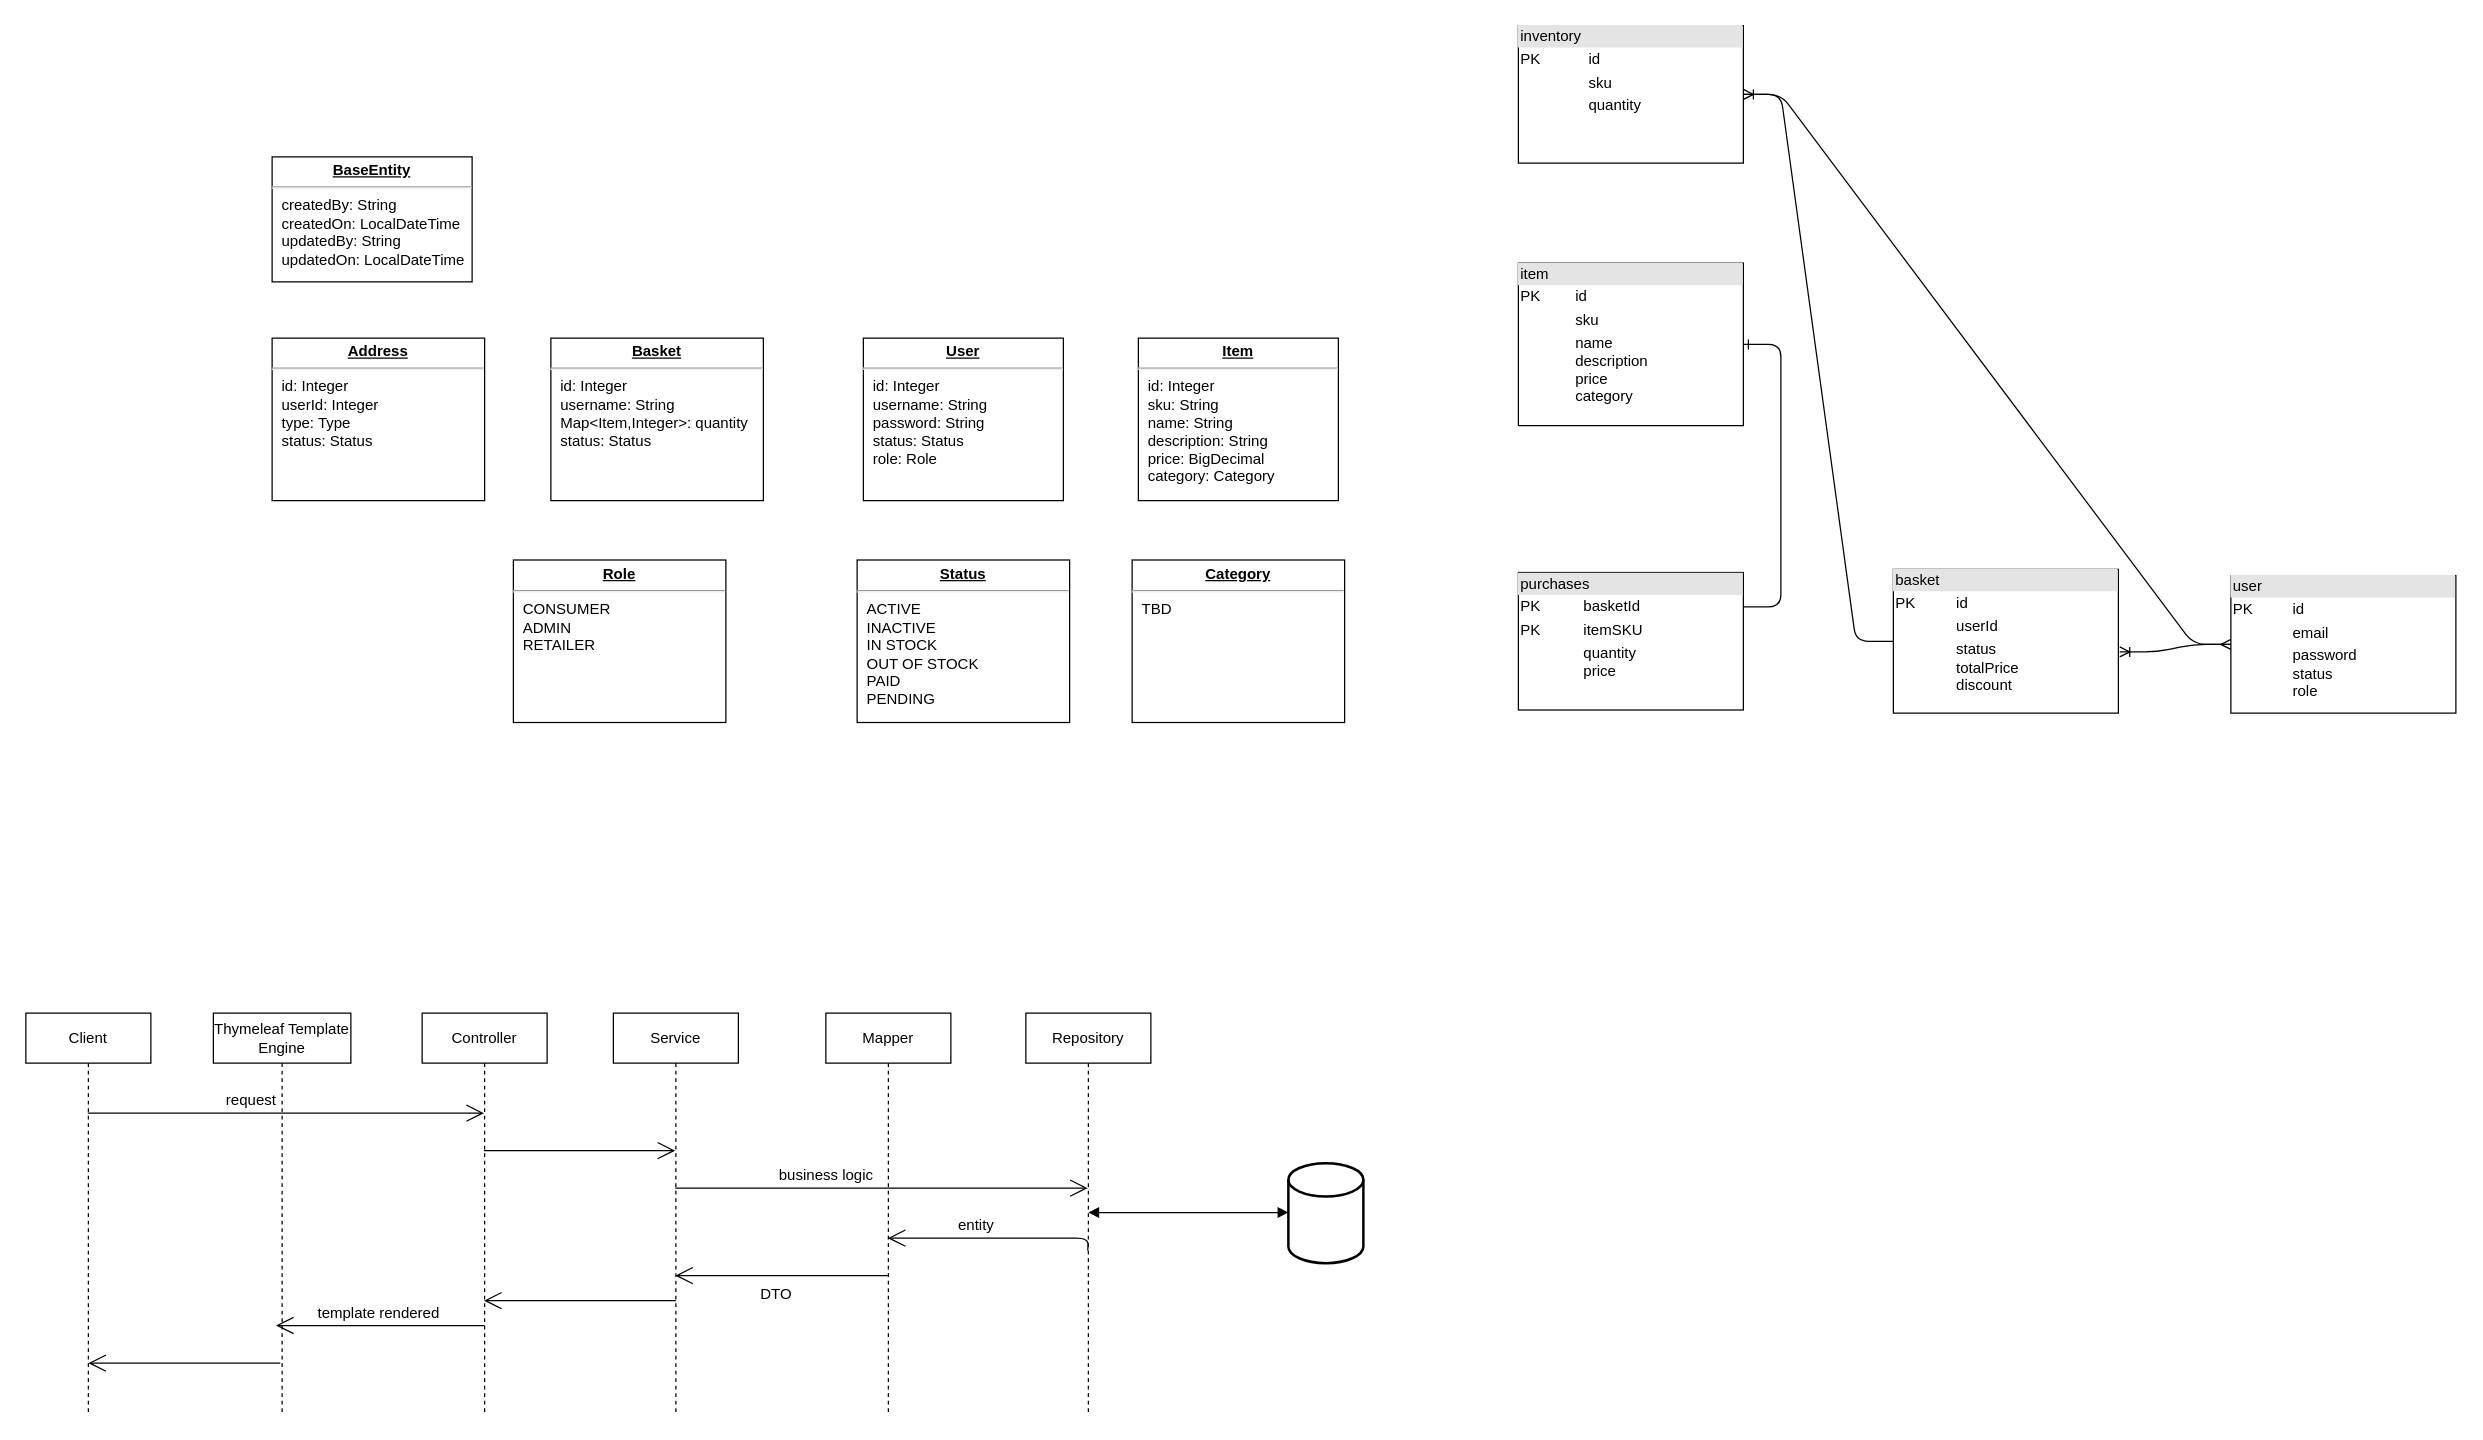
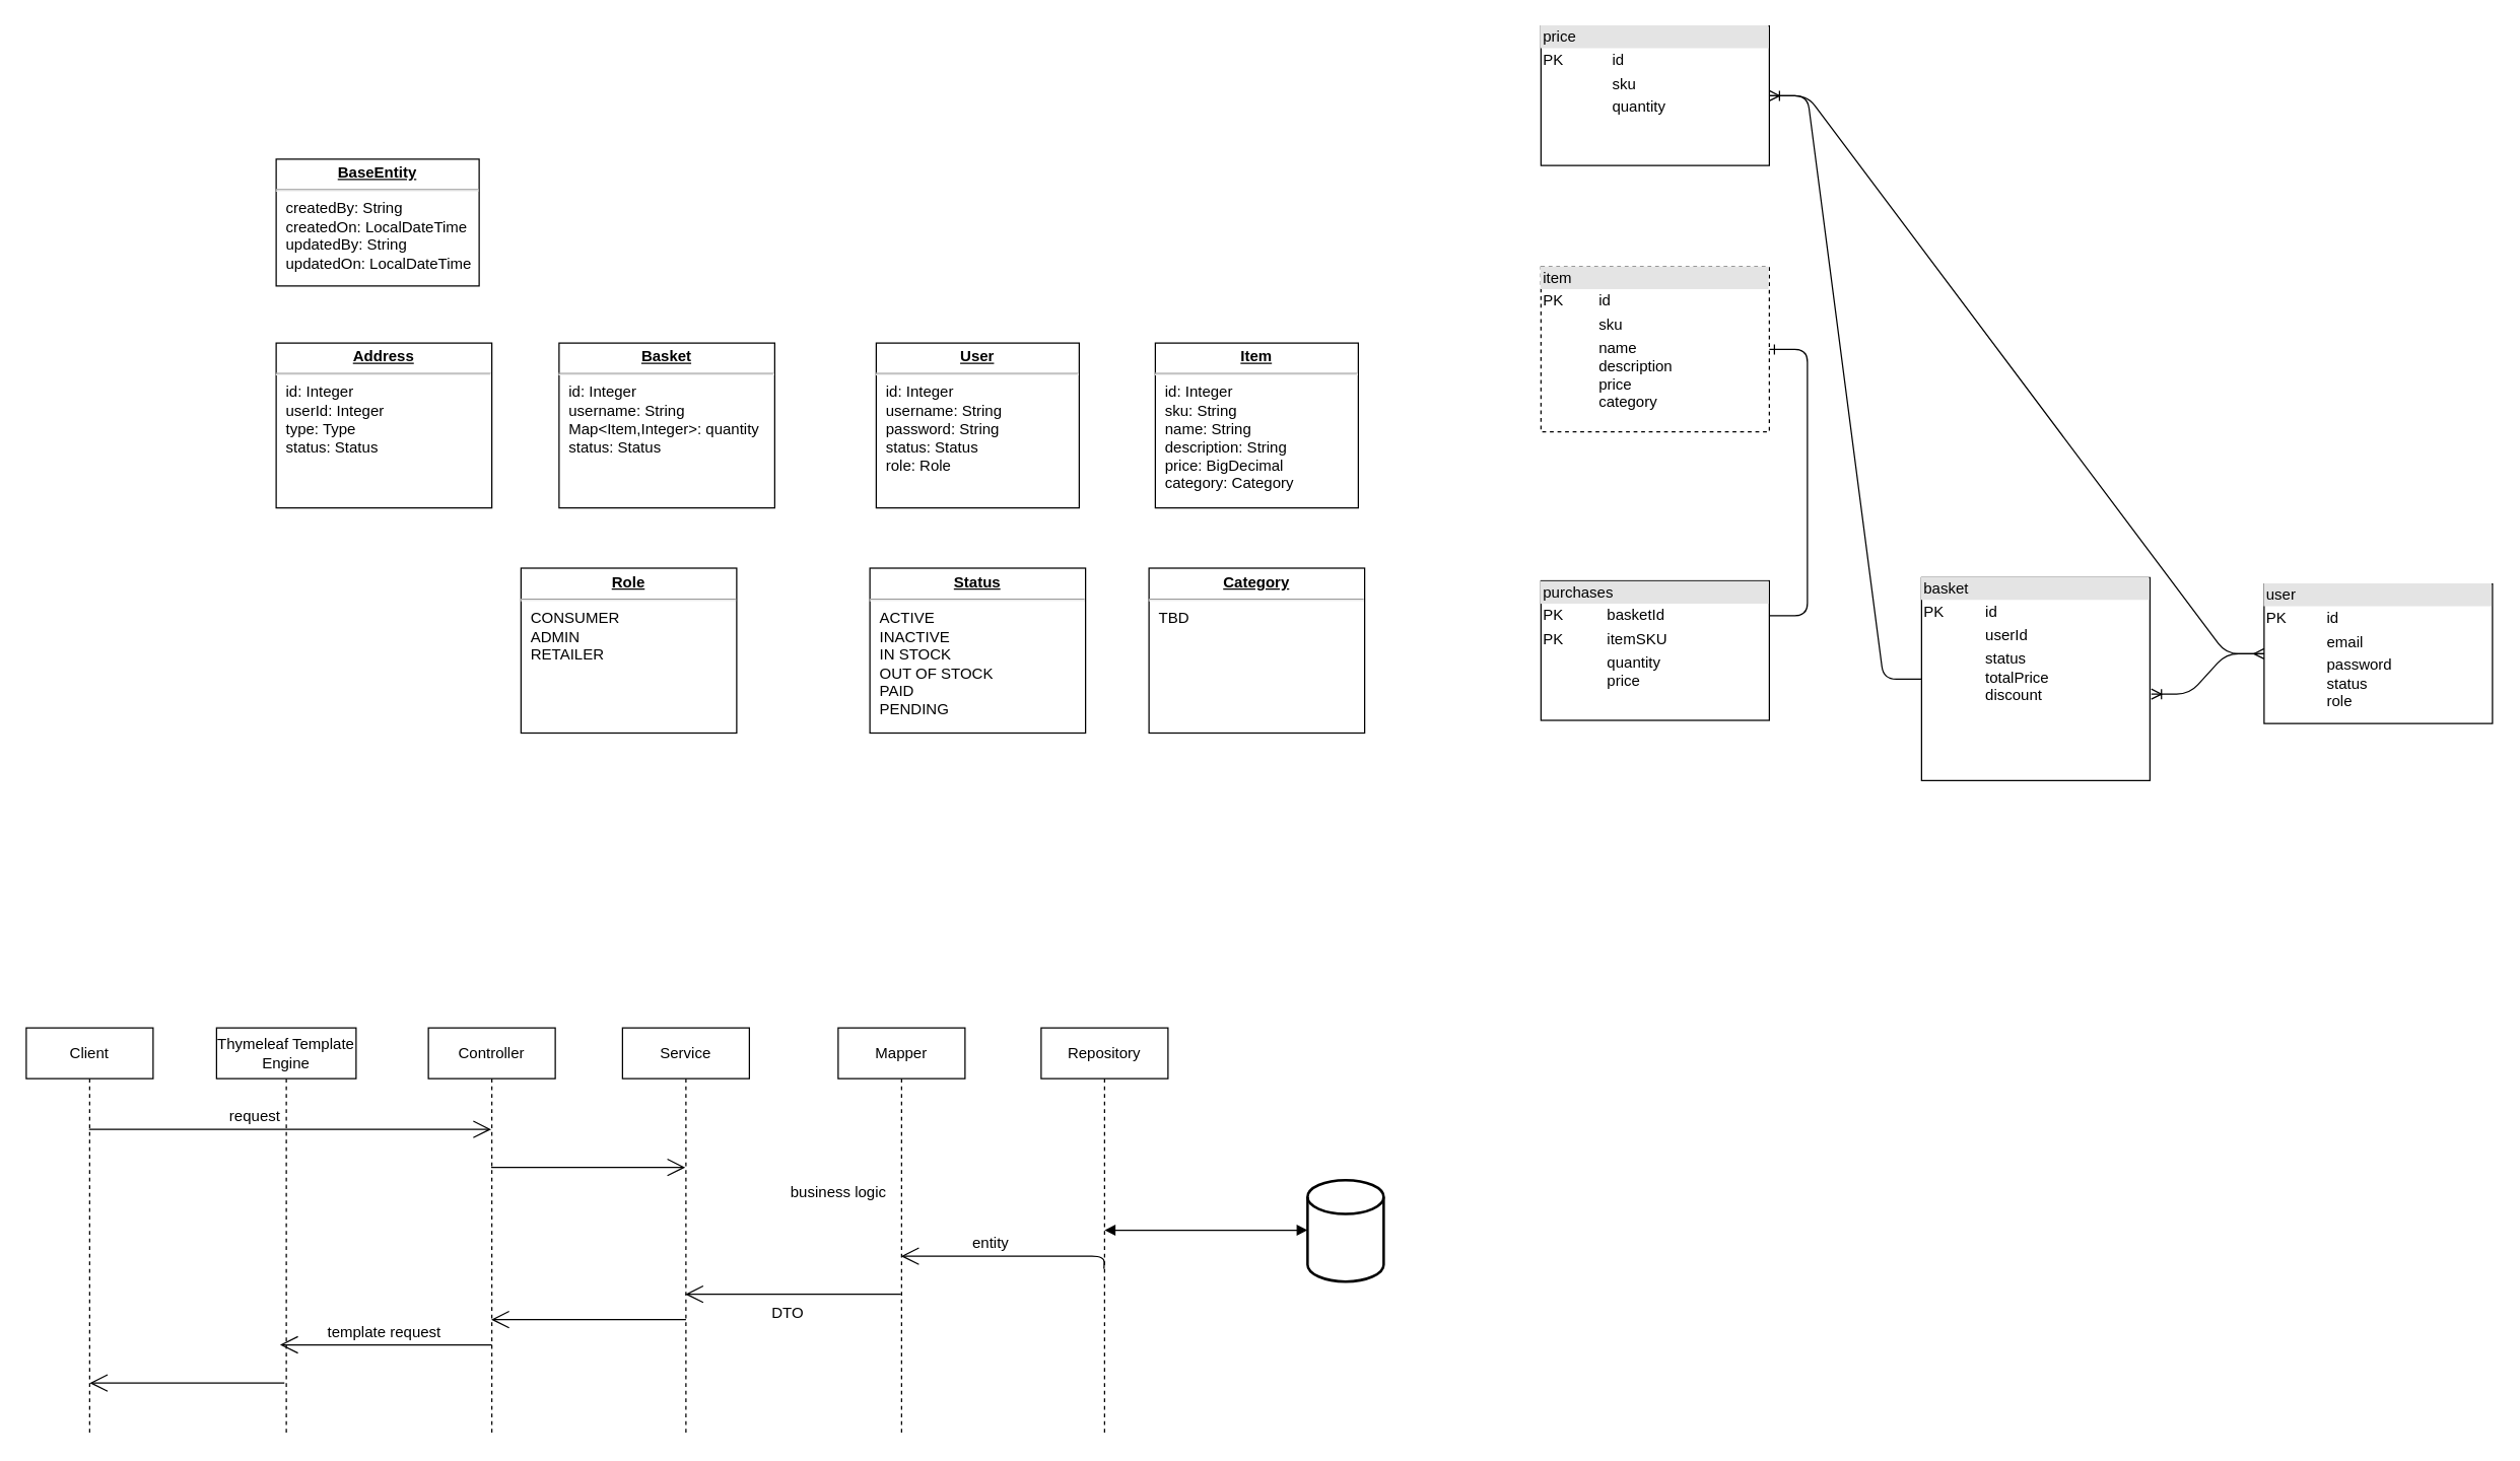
- <mxCell id="17" value="&lt;div style=&quot;box-sizing: border-box ; width: 100% ; background: #e4e4e4 ; padding: 2px&quot;&gt;inventory&lt;/div&gt;&lt;table style=&quot;width: 100% ; font-size: 1em&quot; cellpadding=&quot;2&quot; cellspacing=&quot;0&quot;&gt;&lt;tbody&gt;&lt;tr&gt;&lt;td&gt;PK&lt;/td&gt;&lt;td&gt;id&lt;/td&gt;&lt;/tr&gt;&lt;tr&gt;&lt;td&gt;&lt;br&gt;&lt;/td&gt;&lt;td&gt;sku&lt;/td&gt;&lt;/tr&gt;&lt;tr&gt;&lt;td&gt;&lt;/td&gt;&lt;td&gt;quantity&lt;/td&gt;&lt;/tr&gt;&lt;/tbody&gt;&lt;/table&gt;" style="verticalAlign=top;align=left;overflow=fill;html=1;" parent="1" vertex="1"><mxGeometry x="1214" y="20" width="180" height="110" as="geometry" /></mxCell>
+ <mxCell id="17" value="&lt;div style=&quot;box-sizing: border-box ; width: 100% ; background: #e4e4e4 ; padding: 2px&quot;&gt;price&lt;/div&gt;&lt;table style=&quot;width: 100% ; font-size: 1em&quot; cellpadding=&quot;2&quot; cellspacing=&quot;0&quot;&gt;&lt;tbody&gt;&lt;tr&gt;&lt;td&gt;PK&lt;/td&gt;&lt;td&gt;id&lt;/td&gt;&lt;/tr&gt;&lt;tr&gt;&lt;td&gt;&lt;br&gt;&lt;/td&gt;&lt;td&gt;sku&lt;/td&gt;&lt;/tr&gt;&lt;tr&gt;&lt;td&gt;&lt;/td&gt;&lt;td&gt;quantity&lt;/td&gt;&lt;/tr&gt;&lt;/tbody&gt;&lt;/table&gt;" style="verticalAlign=top;align=left;overflow=fill;html=1;" parent="1" vertex="1"><mxGeometry x="1214" y="20" width="180" height="110" as="geometry" /></mxCell>
- <mxCell id="2" value="&lt;div style=&quot;box-sizing: border-box ; width: 100% ; background: #e4e4e4 ; padding: 2px&quot;&gt;item&lt;/div&gt;&lt;table style=&quot;width: 100% ; font-size: 1em&quot; cellpadding=&quot;2&quot; cellspacing=&quot;0&quot;&gt;&lt;tbody&gt;&lt;tr&gt;&lt;td&gt;PK&lt;/td&gt;&lt;td&gt;id&lt;/td&gt;&lt;/tr&gt;&lt;tr&gt;&lt;td&gt;&lt;br&gt;&lt;/td&gt;&lt;td&gt;sku&lt;/td&gt;&lt;/tr&gt;&lt;tr&gt;&lt;td&gt;&lt;/td&gt;&lt;td&gt;name&lt;br&gt;description&lt;br&gt;price&lt;br&gt;category&lt;/td&gt;&lt;/tr&gt;&lt;/tbody&gt;&lt;/table&gt;" style="verticalAlign=top;align=left;overflow=fill;html=1;" parent="1" vertex="1"><mxGeometry x="1214" y="210" width="180" height="130" as="geometry" /></mxCell>
+ <mxCell id="2" value="&lt;div style=&quot;box-sizing: border-box ; width: 100% ; background: #e4e4e4 ; padding: 2px&quot;&gt;item&lt;/div&gt;&lt;table style=&quot;width: 100% ; font-size: 1em&quot; cellpadding=&quot;2&quot; cellspacing=&quot;0&quot;&gt;&lt;tbody&gt;&lt;tr&gt;&lt;td&gt;PK&lt;/td&gt;&lt;td&gt;id&lt;/td&gt;&lt;/tr&gt;&lt;tr&gt;&lt;td&gt;&lt;br&gt;&lt;/td&gt;&lt;td&gt;sku&lt;/td&gt;&lt;/tr&gt;&lt;tr&gt;&lt;td&gt;&lt;/td&gt;&lt;td&gt;name&lt;br&gt;description&lt;br&gt;price&lt;br&gt;category&lt;/td&gt;&lt;/tr&gt;&lt;/tbody&gt;&lt;/table&gt;" style="verticalAlign=top;align=left;overflow=fill;html=1;dashed=1;" parent="1" vertex="1"><mxGeometry x="1214" y="210" width="180" height="130" as="geometry" /></mxCell>
- <mxCell id="12" value="&lt;div style=&quot;box-sizing: border-box ; width: 100% ; background: #e4e4e4 ; padding: 2px&quot;&gt;basket&lt;/div&gt;&lt;table style=&quot;width: 100% ; font-size: 1em&quot; cellpadding=&quot;2&quot; cellspacing=&quot;0&quot;&gt;&lt;tbody&gt;&lt;tr&gt;&lt;td&gt;PK&lt;/td&gt;&lt;td&gt;id&lt;/td&gt;&lt;/tr&gt;&lt;tr&gt;&lt;td&gt;&lt;br&gt;&lt;/td&gt;&lt;td&gt;userId&lt;/td&gt;&lt;/tr&gt;&lt;tr&gt;&lt;td&gt;&lt;/td&gt;&lt;td&gt;status&lt;br&gt;totalPrice&lt;br&gt;discount&lt;br&gt;&lt;br&gt;&lt;/td&gt;&lt;/tr&gt;&lt;/tbody&gt;&lt;/table&gt;" style="verticalAlign=top;align=left;overflow=fill;html=1;" parent="1" vertex="1"><mxGeometry x="1514" y="455" width="180" height="115" as="geometry" /></mxCell>
+ <mxCell id="12" value="&lt;div style=&quot;box-sizing: border-box ; width: 100% ; background: #e4e4e4 ; padding: 2px&quot;&gt;basket&lt;/div&gt;&lt;table style=&quot;width: 100% ; font-size: 1em&quot; cellpadding=&quot;2&quot; cellspacing=&quot;0&quot;&gt;&lt;tbody&gt;&lt;tr&gt;&lt;td&gt;PK&lt;/td&gt;&lt;td&gt;id&lt;/td&gt;&lt;/tr&gt;&lt;tr&gt;&lt;td&gt;&lt;br&gt;&lt;/td&gt;&lt;td&gt;userId&lt;/td&gt;&lt;/tr&gt;&lt;tr&gt;&lt;td&gt;&lt;/td&gt;&lt;td&gt;status&lt;br&gt;totalPrice&lt;br&gt;discount&lt;br&gt;&lt;br&gt;&lt;/td&gt;&lt;/tr&gt;&lt;/tbody&gt;&lt;/table&gt;" style="verticalAlign=top;align=left;overflow=fill;html=1;" parent="1" vertex="1"><mxGeometry x="1514" y="455" width="180" height="160" as="geometry" /></mxCell>
- <mxCell id="29" value="" style="endArrow=open;endFill=1;endSize=12;html=1;" edge="1" parent="1" source="21" target="22"><mxGeometry width="160" relative="1" as="geometry"><mxPoint x="550" y="930" as="sourcePoint" /><mxPoint x="549.5" y="930" as="targetPoint" /><Array as="points"><mxPoint x="540" y="950" /><mxPoint x="700" y="950" /></Array></mxGeometry></mxCell>
- <mxCell id="39" value="template rendered" style="text;html=1;align=center;verticalAlign=middle;resizable=0;points=[];autosize=1;" vertex="1" parent="1"><mxGeometry x="247" y="1040" width="110" height="20" as="geometry" /></mxCell>
+ <mxCell id="39" value="template request" style="text;html=1;align=center;verticalAlign=middle;resizable=0;points=[];autosize=1;" vertex="1" parent="1"><mxGeometry x="247" y="1040" width="110" height="20" as="geometry" /></mxCell>
